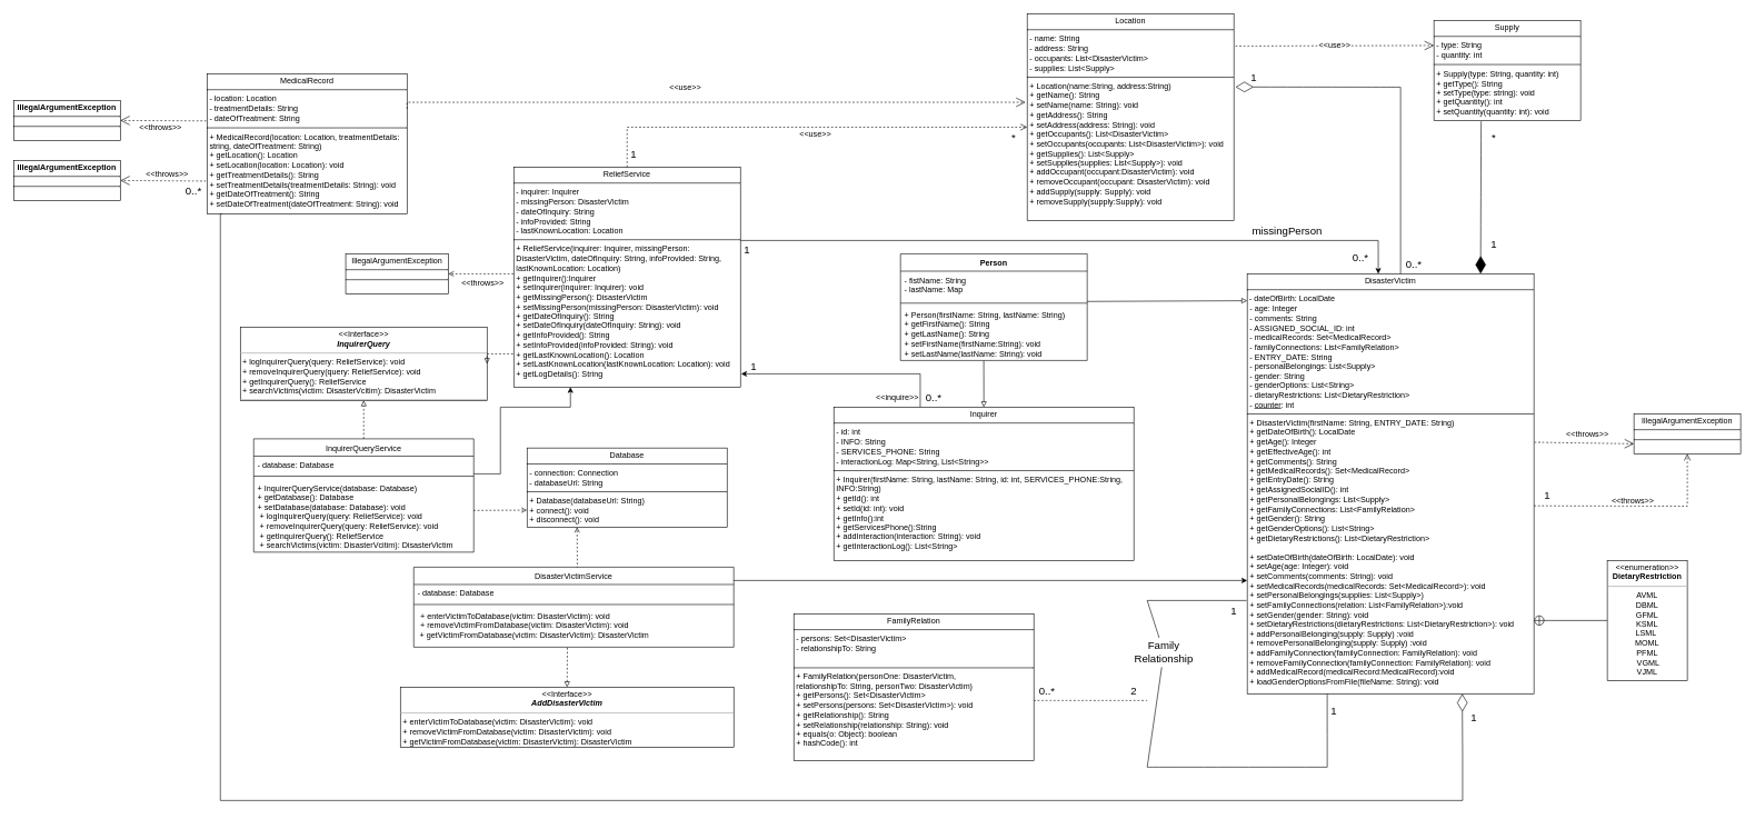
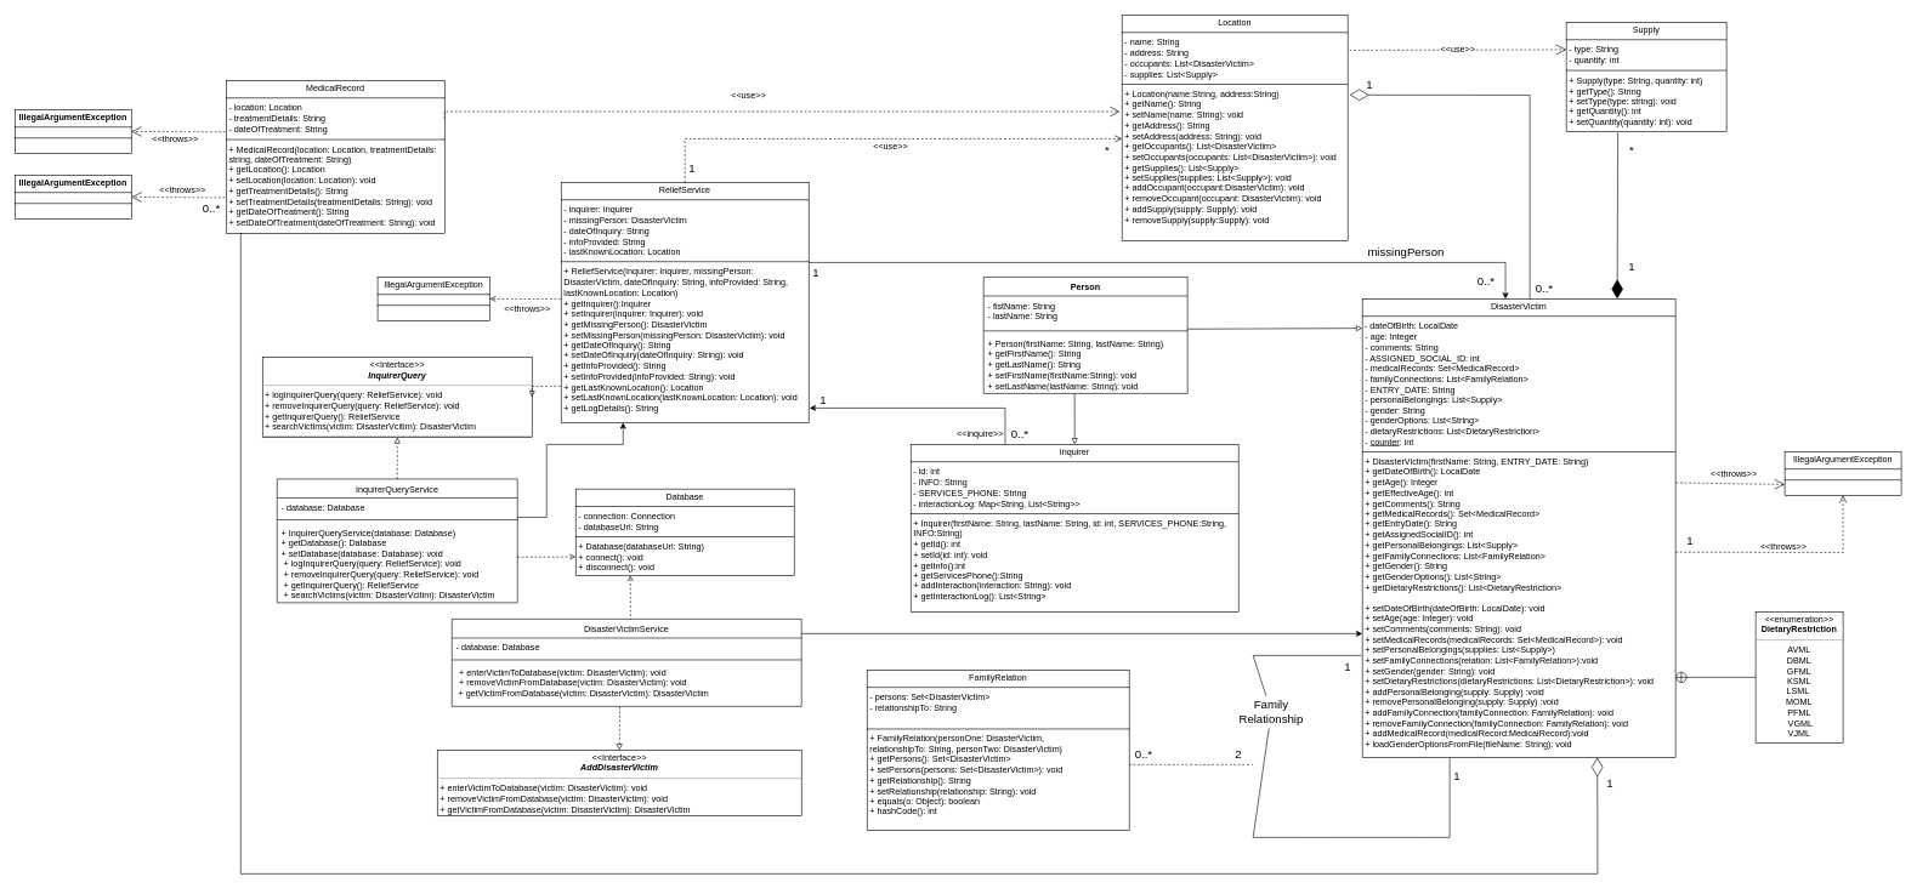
- <mxCell id="58" value="&lt;div&gt;- fistName: String&lt;/div&gt;&lt;div&gt;- lastName: Map&lt;br&gt;&lt;/div&gt;" style="text;strokeColor=none;fillColor=none;align=left;verticalAlign=top;spacingLeft=4;spacingRight=4;overflow=hidden;rotatable=0;points=[[0,0.5],[1,0.5]];portConstraint=eastwest;whiteSpace=wrap;html=1;" parent="57" vertex="1"><mxGeometry y="26" width="280" height="44" as="geometry" /></mxCell>
+ <mxCell id="58" value="&lt;div&gt;- fistName: String&lt;/div&gt;&lt;div&gt;- lastName: String&lt;br&gt;&lt;/div&gt;" style="text;strokeColor=none;fillColor=none;align=left;verticalAlign=top;spacingLeft=4;spacingRight=4;overflow=hidden;rotatable=0;points=[[0,0.5],[1,0.5]];portConstraint=eastwest;whiteSpace=wrap;html=1;" parent="57" vertex="1"><mxGeometry y="26" width="280" height="44" as="geometry" /></mxCell>
